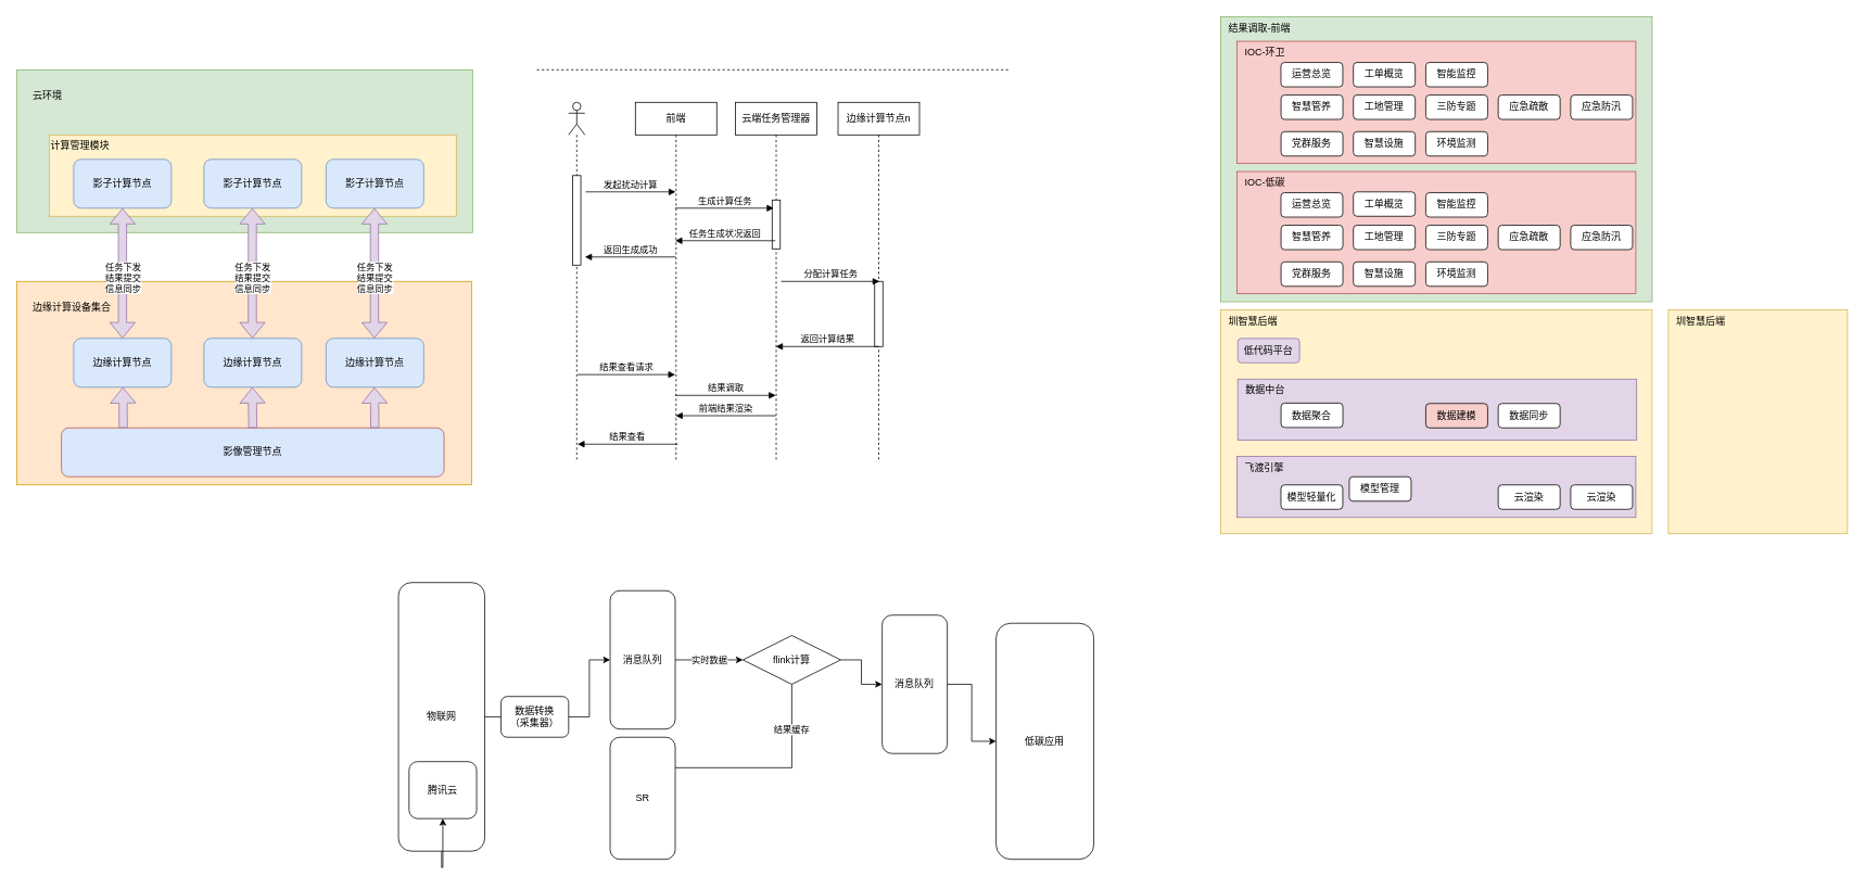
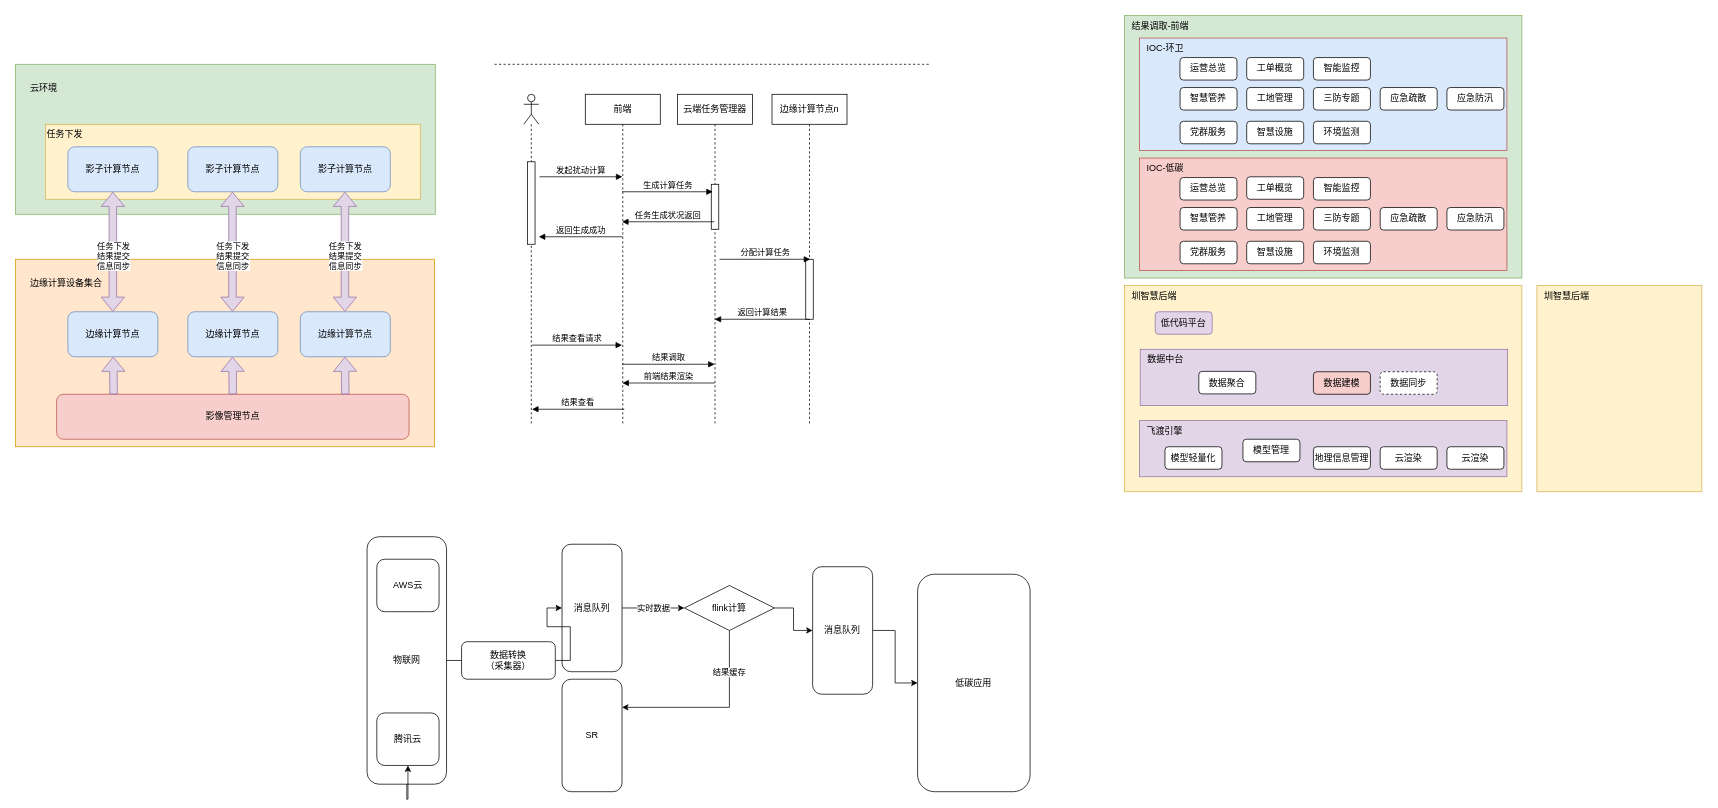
- <mxCell id="60" value="IOC-环卫" style="rounded=0;whiteSpace=wrap;html=1;verticalAlign=top;align=left;spacingLeft=8;fillColor=#f8cecc;strokeColor=#b85450;" vertex="1" parent="1"><mxGeometry x="1519" y="50" width="490" height="150" as="geometry" /></mxCell>
+ <mxCell id="60" value="IOC-环卫" style="rounded=0;whiteSpace=wrap;html=1;verticalAlign=top;align=left;spacingLeft=8;fillColor=#dae8fc;strokeColor=#b85450;" vertex="1" parent="1"><mxGeometry x="1519" y="50" width="490" height="150" as="geometry" /></mxCell>
- <mxCell id="4" value="计算管理模块" style="rounded=0;whiteSpace=wrap;html=1;fillColor=#fff2cc;strokeColor=#d6b656;horizontal=1;verticalAlign=top;align=left;" vertex="1" parent="1"><mxGeometry x="60" y="165" width="500" height="100" as="geometry" /></mxCell>
+ <mxCell id="4" value="任务下发" style="rounded=0;whiteSpace=wrap;html=1;fillColor=#fff2cc;strokeColor=#d6b656;horizontal=1;verticalAlign=top;align=left;" vertex="1" parent="1"><mxGeometry x="60" y="165" width="500" height="100" as="geometry" /></mxCell>
- <mxCell id="59" value="低代码平台" style="rounded=1;whiteSpace=wrap;html=1;fillColor=#e1d5e7;strokeColor=#9673a6;" vertex="1" parent="1"><mxGeometry x="1520" y="415" width="76" height="30" as="geometry" /></mxCell>
+ <mxCell id="59" value="低代码平台" style="rounded=1;whiteSpace=wrap;html=1;fillColor=#e1d5e7;strokeColor=#9673a6;" vertex="1" parent="1"><mxGeometry x="1540" y="415" width="76" height="30" as="geometry" /></mxCell>
- <mxCell id="85" value="数据聚合" style="rounded=1;whiteSpace=wrap;html=1;" vertex="1" parent="1"><mxGeometry x="1573.17" y="494.5" width="76" height="30" as="geometry" /></mxCell>
+ <mxCell id="85" value="数据聚合" style="rounded=1;whiteSpace=wrap;html=1;" vertex="1" parent="1"><mxGeometry x="1598.17" y="494.5" width="76" height="30" as="geometry" /></mxCell>
- <mxCell id="87" value="数据同步" style="rounded=1;whiteSpace=wrap;html=1;" vertex="1" parent="1"><mxGeometry x="1840" y="495" width="76" height="30" as="geometry" /></mxCell>
+ <mxCell id="87" value="数据同步" style="rounded=1;whiteSpace=wrap;html=1;dashed=1;" vertex="1" parent="1"><mxGeometry x="1840" y="495" width="76" height="30" as="geometry" /></mxCell>
- <mxCell id="17" value="影像管理节点" style="rounded=1;whiteSpace=wrap;html=1;fillColor=#dae8fc;strokeColor=#b85450;" vertex="1" parent="1"><mxGeometry x="75" y="525" width="470" height="60" as="geometry" /></mxCell>
+ <mxCell id="17" value="影像管理节点" style="rounded=1;whiteSpace=wrap;html=1;fillColor=#f8cecc;strokeColor=#b85450;" vertex="1" parent="1"><mxGeometry x="75" y="525" width="470" height="60" as="geometry" /></mxCell>
- <mxCell id="89" value="模型轻量化" style="rounded=1;whiteSpace=wrap;html=1;" vertex="1" parent="1"><mxGeometry x="1573" y="595" width="76" height="30" as="geometry" /></mxCell>
+ <mxCell id="89" value="模型轻量化" style="rounded=1;whiteSpace=wrap;html=1;" vertex="1" parent="1"><mxGeometry x="1553" y="595" width="76" height="30" as="geometry" /></mxCell>
+ <mxCell id="91" value="地理信息管理" style="rounded=1;whiteSpace=wrap;html=1;" vertex="1" parent="1"><mxGeometry x="1751" y="595" width="76" height="30" as="geometry" /></mxCell>
+ <mxCell id="52" value="AWS云" style="rounded=1;whiteSpace=wrap;html=1;" vertex="1" parent="50"><mxGeometry x="13" y="30" width="83" height="70" as="geometry" /></mxCell>
- <mxCell id="56" value="数据转换&lt;br&gt;（采集器）" style="rounded=1;whiteSpace=wrap;html=1;" vertex="1" parent="1"><mxGeometry x="615" y="855" width="83" height="50" as="geometry" /></mxCell>
+ <mxCell id="56" value="数据转换&lt;br&gt;（采集器）" style="rounded=1;whiteSpace=wrap;html=1;" vertex="1" parent="1"><mxGeometry x="615" y="855" width="125" height="50" as="geometry" /></mxCell>
- <mxCell id="43" value="低碳应用" style="rounded=1;whiteSpace=wrap;html=1;" vertex="1" parent="1"><mxGeometry x="1223.17" y="765" width="120" height="290" as="geometry" /></mxCell>
+ <mxCell id="43" value="低碳应用" style="rounded=1;whiteSpace=wrap;html=1;" vertex="1" parent="1"><mxGeometry x="1223.17" y="765" width="150" height="290" as="geometry" /></mxCell>
- <mxCell id="44" style="edgeStyle=orthogonalEdgeStyle;rounded=0;orthogonalLoop=1;jettySize=auto;html=1;entryX=1;entryY=0.25;entryDx=0;entryDy=0;exitX=0.5;exitY=1;exitDx=0;exitDy=0;endArrow=none;" edge="1" parent="1" source="47" target="42"><mxGeometry relative="1" as="geometry" /></mxCell>
+ <mxCell id="44" style="edgeStyle=orthogonalEdgeStyle;rounded=0;orthogonalLoop=1;jettySize=auto;html=1;entryX=1;entryY=0.25;entryDx=0;entryDy=0;exitX=0.5;exitY=1;exitDx=0;exitDy=0;" edge="1" parent="1" source="47" target="42"><mxGeometry relative="1" as="geometry" /></mxCell>
- <mxCell id="53" value="腾讯云" style="rounded=1;whiteSpace=wrap;html=1;" vertex="1" parent="50"><mxGeometry x="13" y="220" width="83" height="70" as="geometry" /></mxCell>
+ <mxCell id="53" value="腾讯云" style="rounded=1;whiteSpace=wrap;html=1;" vertex="1" parent="50"><mxGeometry x="13" y="235" width="83" height="70" as="geometry" /></mxCell>
